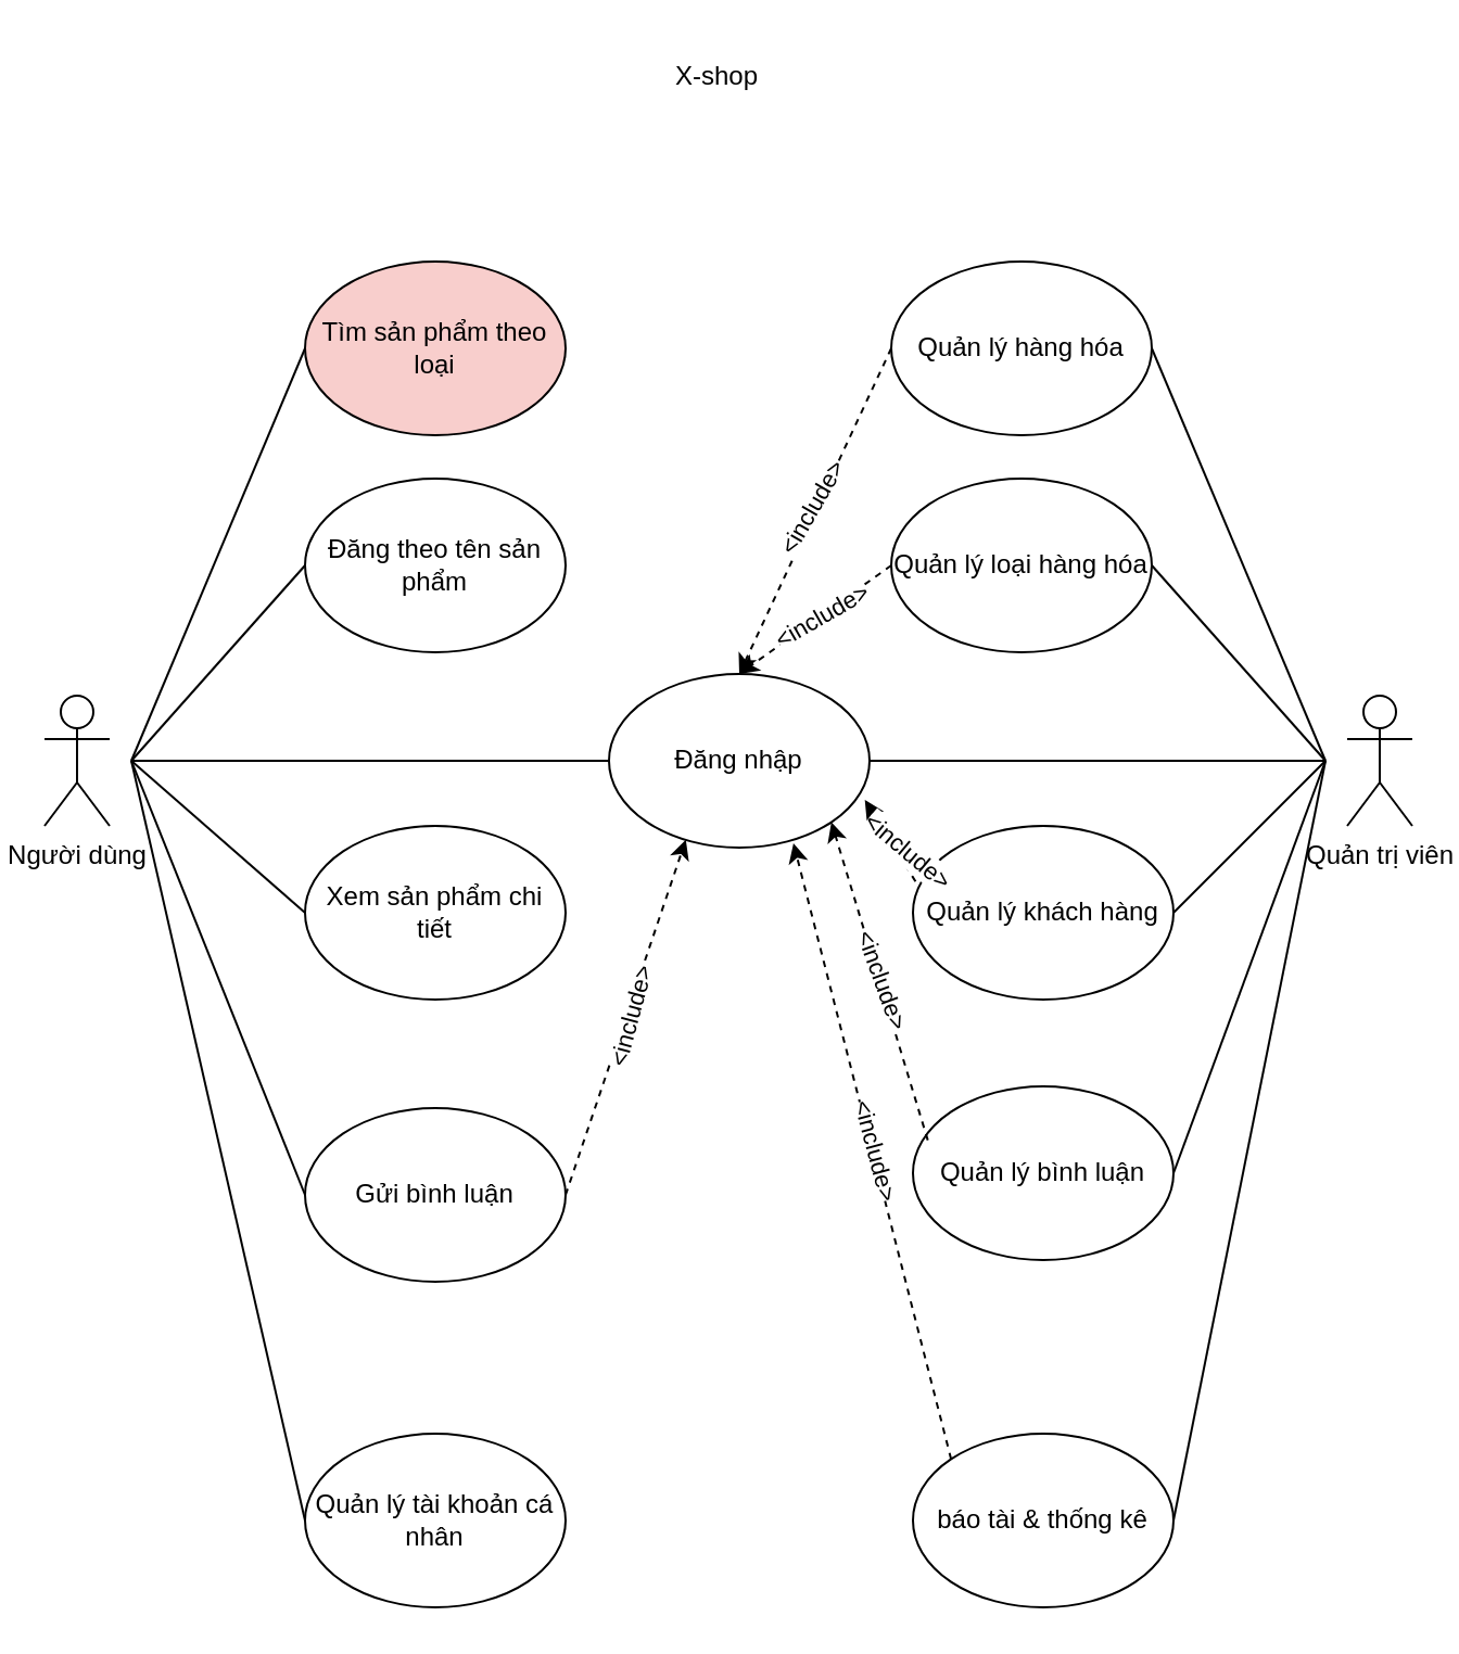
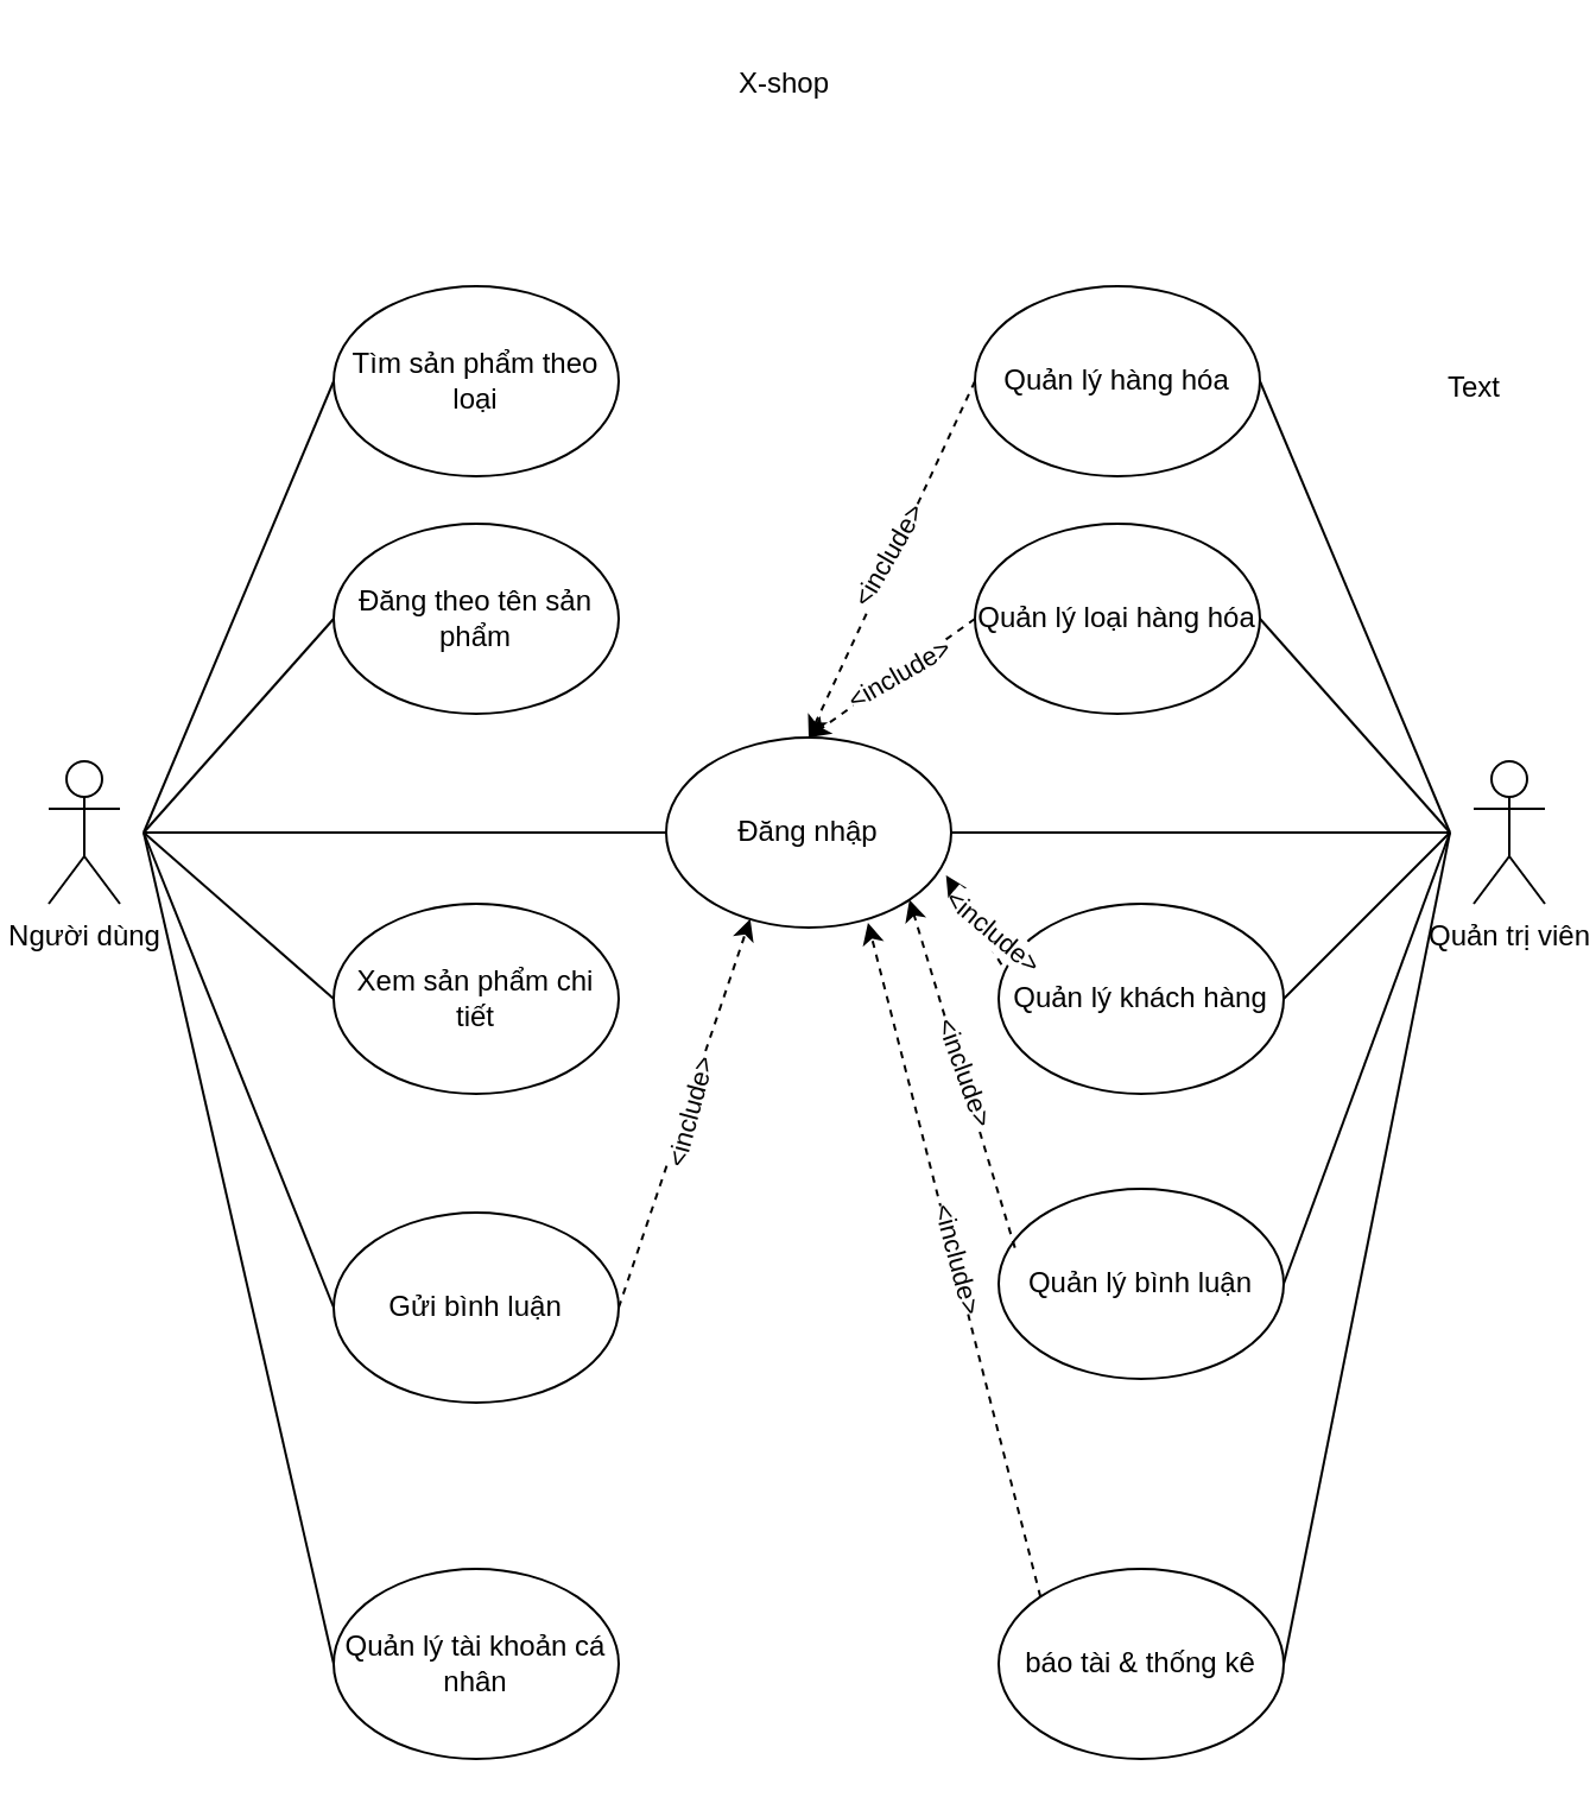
- <mxCell id="8" value="Tìm sản phẩm theo loại" style="ellipse;whiteSpace=wrap;html=1;fillColor=#f8cecc;" vertex="1" parent="1"><mxGeometry x="140" y="120" width="120" height="80" as="geometry" /></mxCell>
+ <mxCell id="8" value="Tìm sản phẩm theo loại" style="ellipse;whiteSpace=wrap;html=1;" vertex="1" parent="1"><mxGeometry x="140" y="120" width="120" height="80" as="geometry" /></mxCell>
+ <mxCell id="40" value="Text" style="text;html=1;align=center;verticalAlign=middle;resizable=0;points=[];autosize=1;strokeColor=none;fillColor=none;" vertex="1" parent="1"><mxGeometry x="595" y="148" width="50" height="30" as="geometry" /></mxCell>
